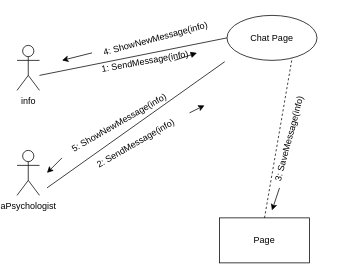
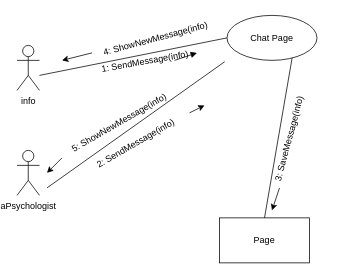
- <mxCell id="10" value="" style="endArrow=none;html=1;exitX=0.5;exitY=0;exitDx=0;exitDy=0;entryX=0.75;entryY=1;entryDx=0;entryDy=0;dashed=1;" edge="1" parent="1" source="6" target="5"><mxGeometry width="50" height="50" relative="1" as="geometry"><mxPoint x="380" y="200" as="sourcePoint" /><mxPoint x="430" y="150" as="targetPoint" /></mxGeometry></mxCell>
+ <mxCell id="10" value="" style="endArrow=none;html=1;exitX=0.5;exitY=0;exitDx=0;exitDy=0;entryX=0.75;entryY=1;entryDx=0;entryDy=0;" edge="1" parent="1" source="6" target="5"><mxGeometry width="50" height="50" relative="1" as="geometry"><mxPoint x="380" y="200" as="sourcePoint" /><mxPoint x="430" y="150" as="targetPoint" /></mxGeometry></mxCell>
